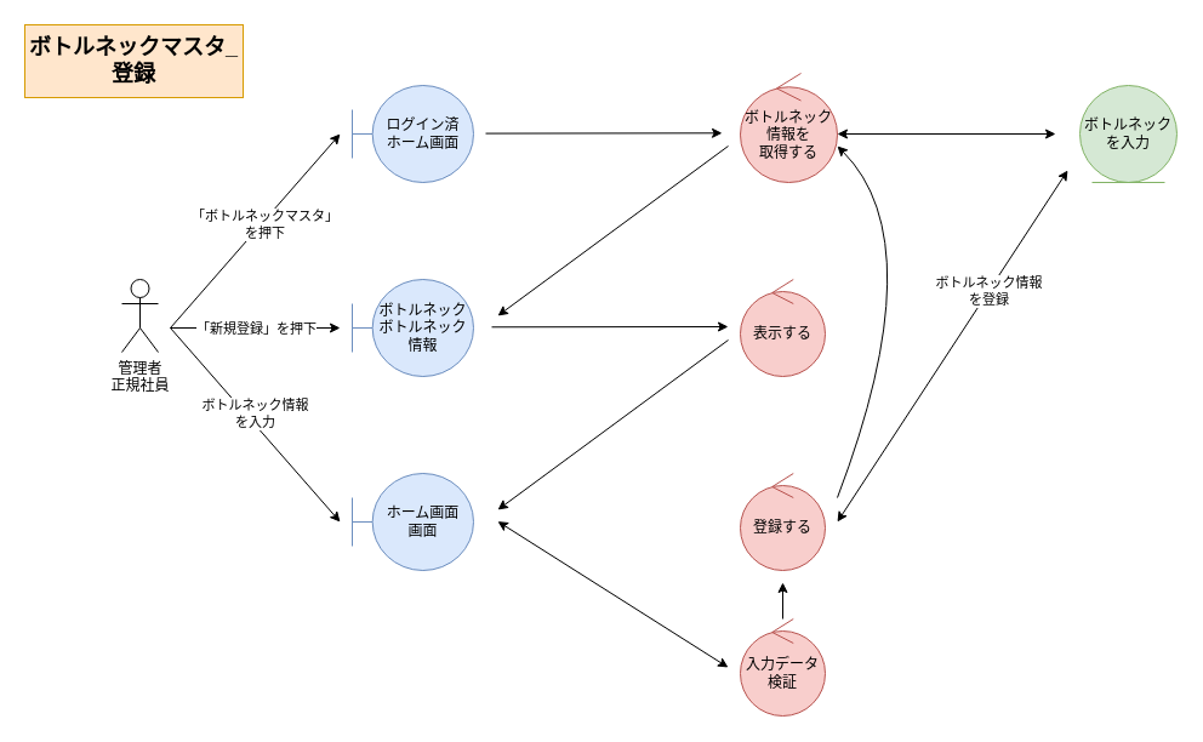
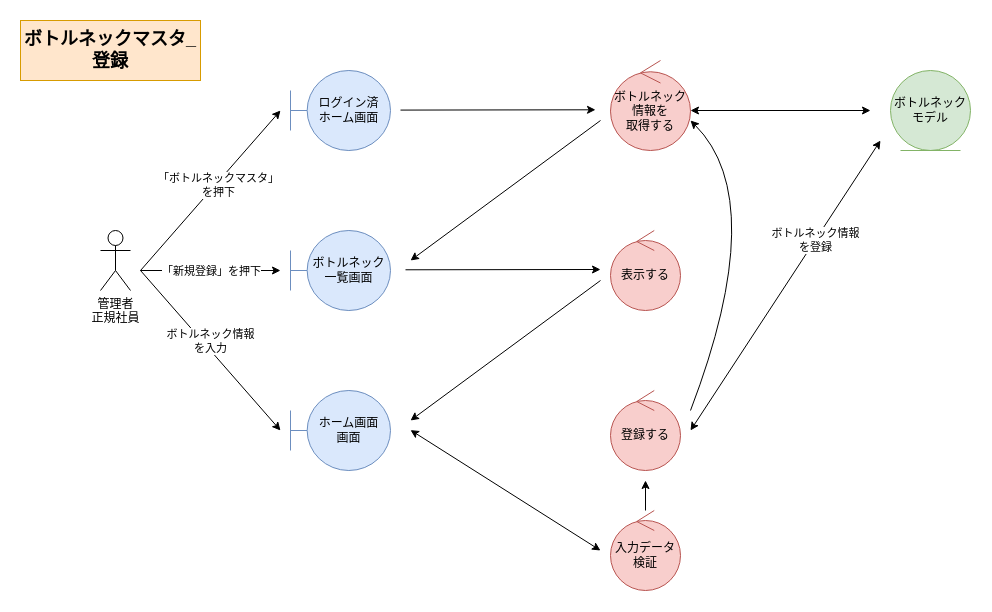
- <mxCell id="7" value="ボトルネック&lt;br&gt;を入力" style="ellipse;shape=umlEntity;whiteSpace=wrap;html=1;fillColor=#d5e8d4;strokeColor=#82b366;" vertex="1" parent="1"><mxGeometry x="890" y="70" width="80" height="80" as="geometry" /></mxCell>
+ <mxCell id="7" value="ボトルネック&lt;br&gt;モデル" style="ellipse;shape=umlEntity;whiteSpace=wrap;html=1;fillColor=#d5e8d4;strokeColor=#82b366;" vertex="1" parent="1"><mxGeometry x="890" y="70" width="80" height="80" as="geometry" /></mxCell>
- <mxCell id="4" value="ボトルネック&lt;br&gt;ボトルネック情報" style="shape=umlBoundary;whiteSpace=wrap;html=1;fillColor=#dae8fc;strokeColor=#6c8ebf;" vertex="1" parent="1"><mxGeometry x="290" y="230" width="100" height="80" as="geometry" /></mxCell>
+ <mxCell id="4" value="ボトルネック&lt;br&gt;一覧画面" style="shape=umlBoundary;whiteSpace=wrap;html=1;fillColor=#dae8fc;strokeColor=#6c8ebf;" vertex="1" parent="1"><mxGeometry x="290" y="230" width="100" height="80" as="geometry" /></mxCell>
